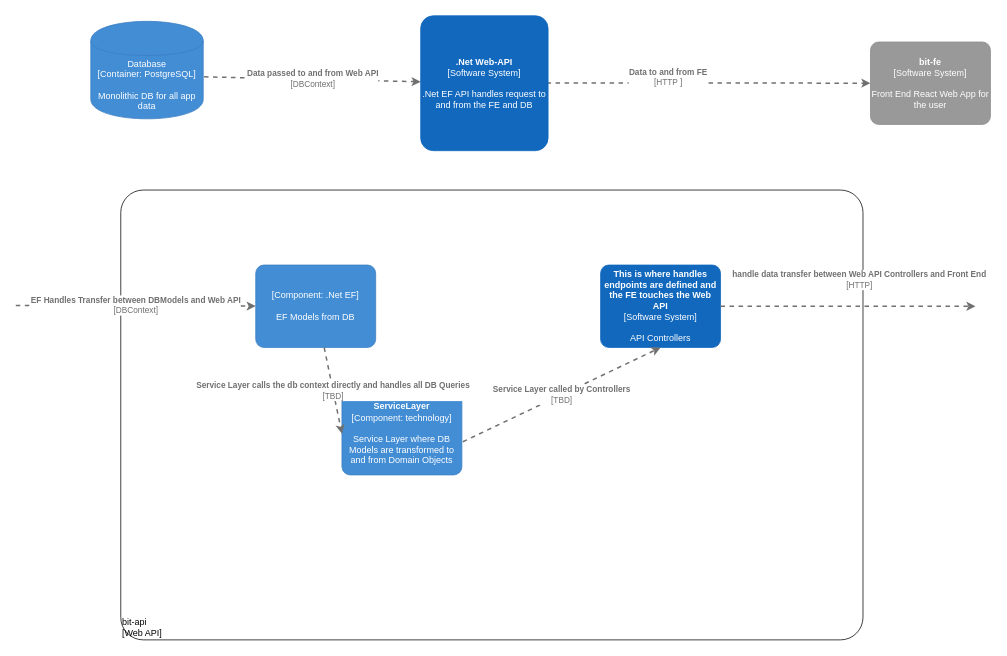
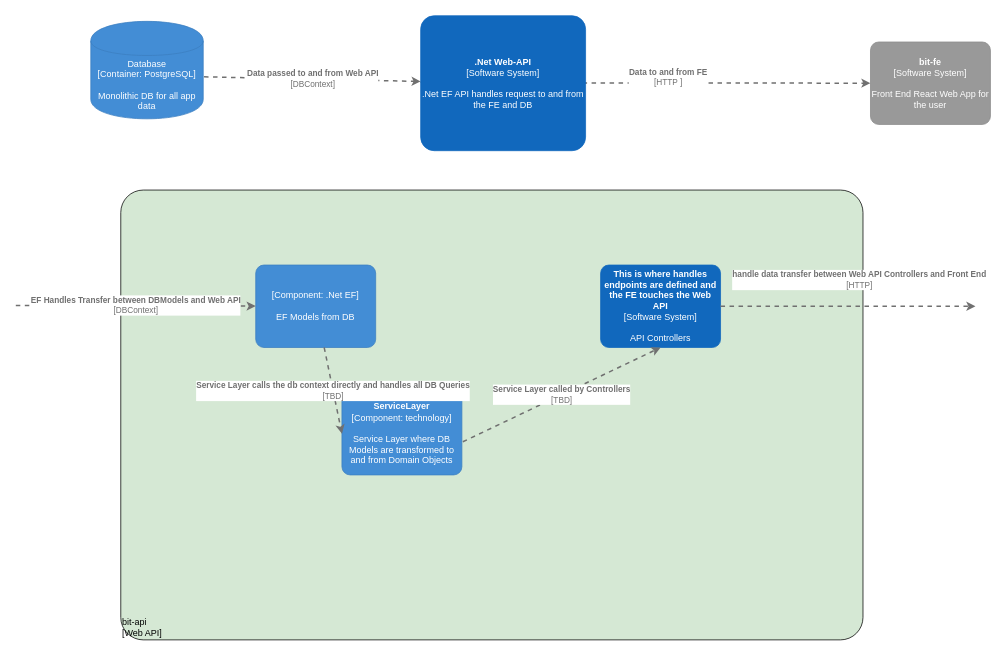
- <mxCell id="13" value="&lt;b&gt;.Net Web-API &lt;/b&gt;&lt;div&gt;[Software System]&lt;/div&gt;&lt;br&gt;&lt;div&gt;.Net EF API handles request to and from the FE and DB&lt;/div&gt;" style="rounded=1;whiteSpace=wrap;html=1;labelBackgroundColor=none;fillColor=#1168BD;fontColor=#ffffff;align=center;arcSize=10;strokeColor=#1168BD;metaEdit=1;metaData={&quot;c4Type&quot;:{&quot;editable&quot;:false}};points=[[0.25,0,0],[0.5,0,0],[0.75,0,0],[1,0.25,0],[1,0.5,0],[1,0.75,0],[0.75,1,0],[0.5,1,0],[0.25,1,0],[0,0.75,0],[0,0.5,0],[0,0.25,0]];" vertex="1" parent="1"><mxGeometry x="560" y="20.5" width="170" height="180" as="geometry" /></mxCell>
+ <mxCell id="13" value="&lt;b&gt;.Net Web-API &lt;/b&gt;&lt;div&gt;[Software System]&lt;/div&gt;&lt;br&gt;&lt;div&gt;.Net EF API handles request to and from the FE and DB&lt;/div&gt;" style="rounded=1;whiteSpace=wrap;html=1;labelBackgroundColor=none;fillColor=#1168BD;fontColor=#ffffff;align=center;arcSize=10;strokeColor=#1168BD;metaEdit=1;metaData={&quot;c4Type&quot;:{&quot;editable&quot;:false}};points=[[0.25,0,0],[0.5,0,0],[0.75,0,0],[1,0.25,0],[1,0.5,0],[1,0.75,0],[0.75,1,0],[0.5,1,0],[0.25,1,0],[0,0.75,0],[0,0.5,0],[0,0.25,0]];" vertex="1" parent="1"><mxGeometry x="560" y="20.5" width="220" height="180" as="geometry" /></mxCell>
- <mxCell id="6" value="&lt;div style=&quot;text-align: left&quot;&gt;bit-api&lt;/div&gt;&lt;div style=&quot;text-align: left&quot;&gt;[Web API]&lt;/div&gt;" style="rounded=1;whiteSpace=wrap;html=1;labelBackgroundColor=none;fillColor=#ffffff;fontColor=#000000;align=left;arcSize=5;strokeColor=#000000;verticalAlign=bottom;metaEdit=1;metaData={&quot;c4Type&quot;:{&quot;editable&quot;:false}};points=[[0.25,0,0],[0.5,0,0],[0.75,0,0],[1,0.25,0],[1,0.5,0],[1,0.75,0],[0.75,1,0],[0.5,1,0],[0.25,1,0],[0,0.75,0],[0,0.5,0],[0,0.25,0]];" vertex="1" parent="1"><mxGeometry x="160" y="253" width="990" height="600" as="geometry" /></mxCell>
+ <mxCell id="6" value="&lt;div style=&quot;text-align: left&quot;&gt;bit-api&lt;/div&gt;&lt;div style=&quot;text-align: left&quot;&gt;[Web API]&lt;/div&gt;" style="rounded=1;whiteSpace=wrap;html=1;labelBackgroundColor=none;fillColor=#d5e8d4;fontColor=#000000;align=left;arcSize=5;strokeColor=#000000;verticalAlign=bottom;metaEdit=1;metaData={&quot;c4Type&quot;:{&quot;editable&quot;:false}};points=[[0.25,0,0],[0.5,0,0],[0.75,0,0],[1,0.25,0],[1,0.5,0],[1,0.75,0],[0.75,1,0],[0.5,1,0],[0.25,1,0],[0,0.75,0],[0,0.5,0],[0,0.25,0]];" vertex="1" parent="1"><mxGeometry x="160" y="253" width="990" height="600" as="geometry" /></mxCell>
